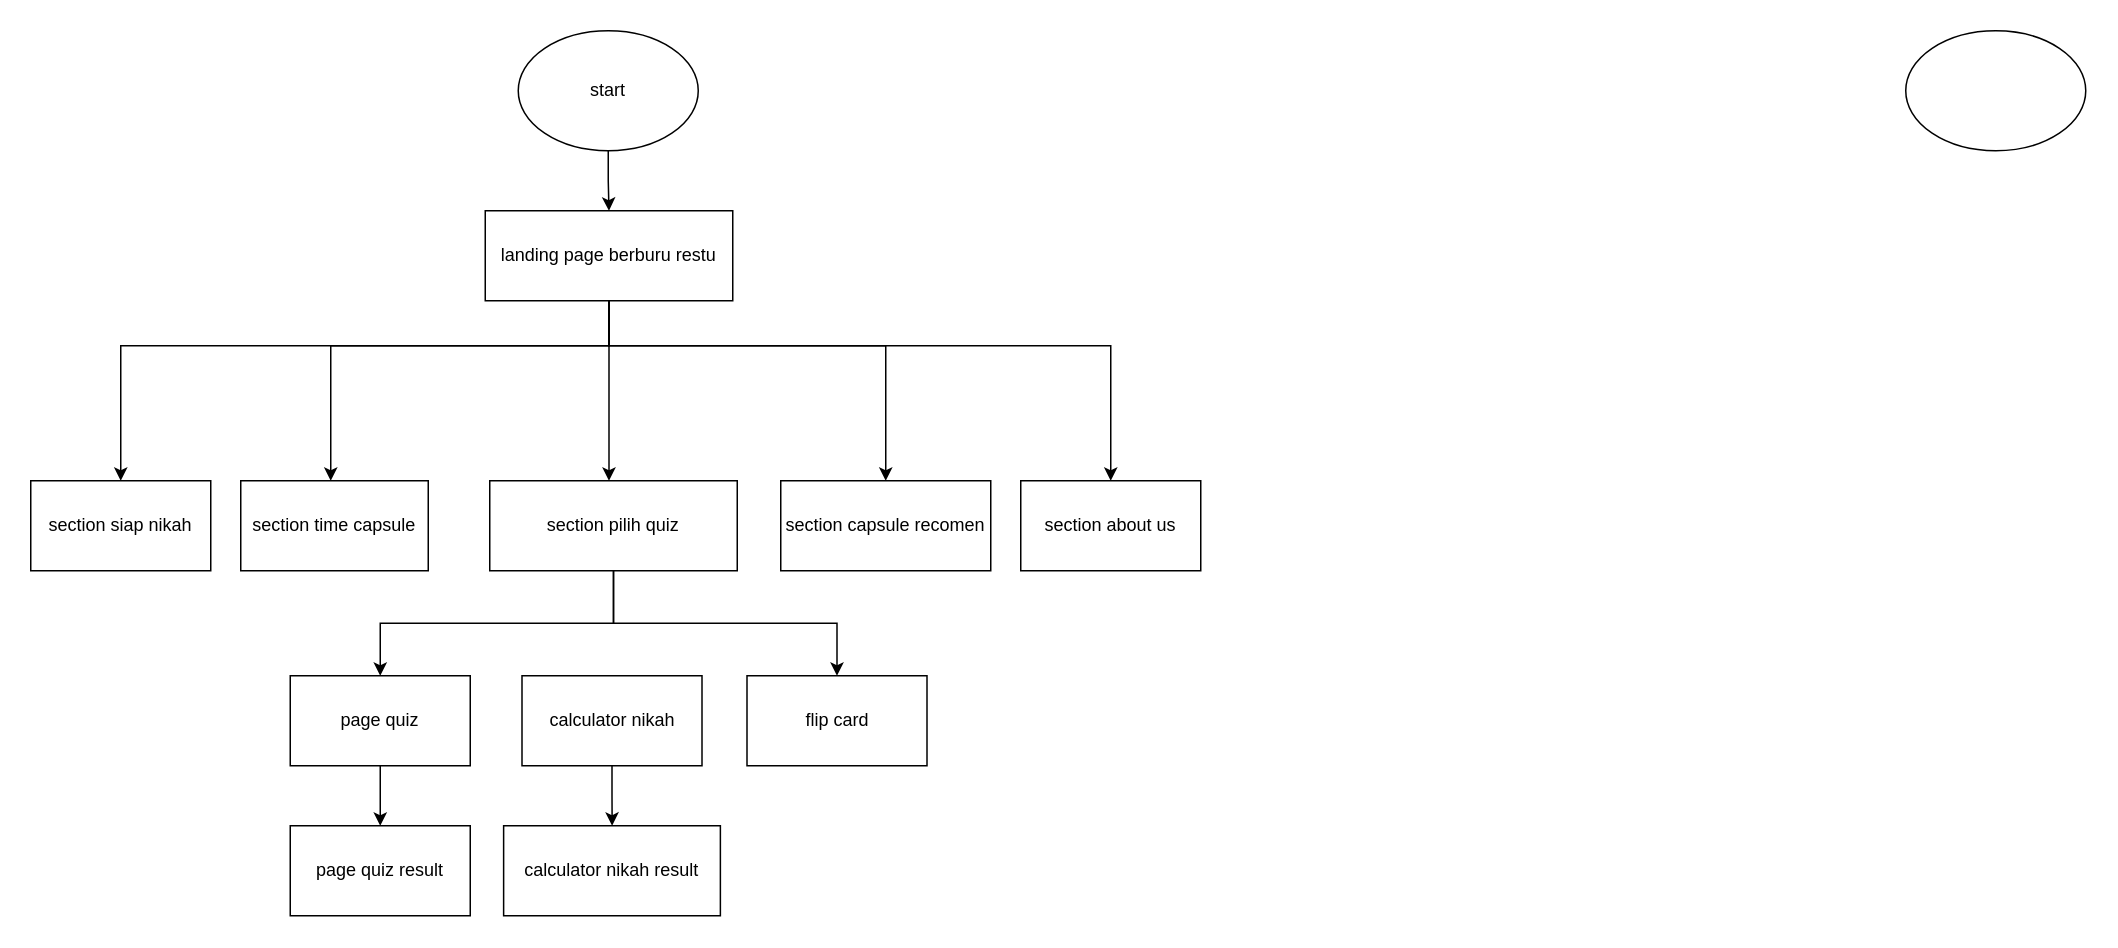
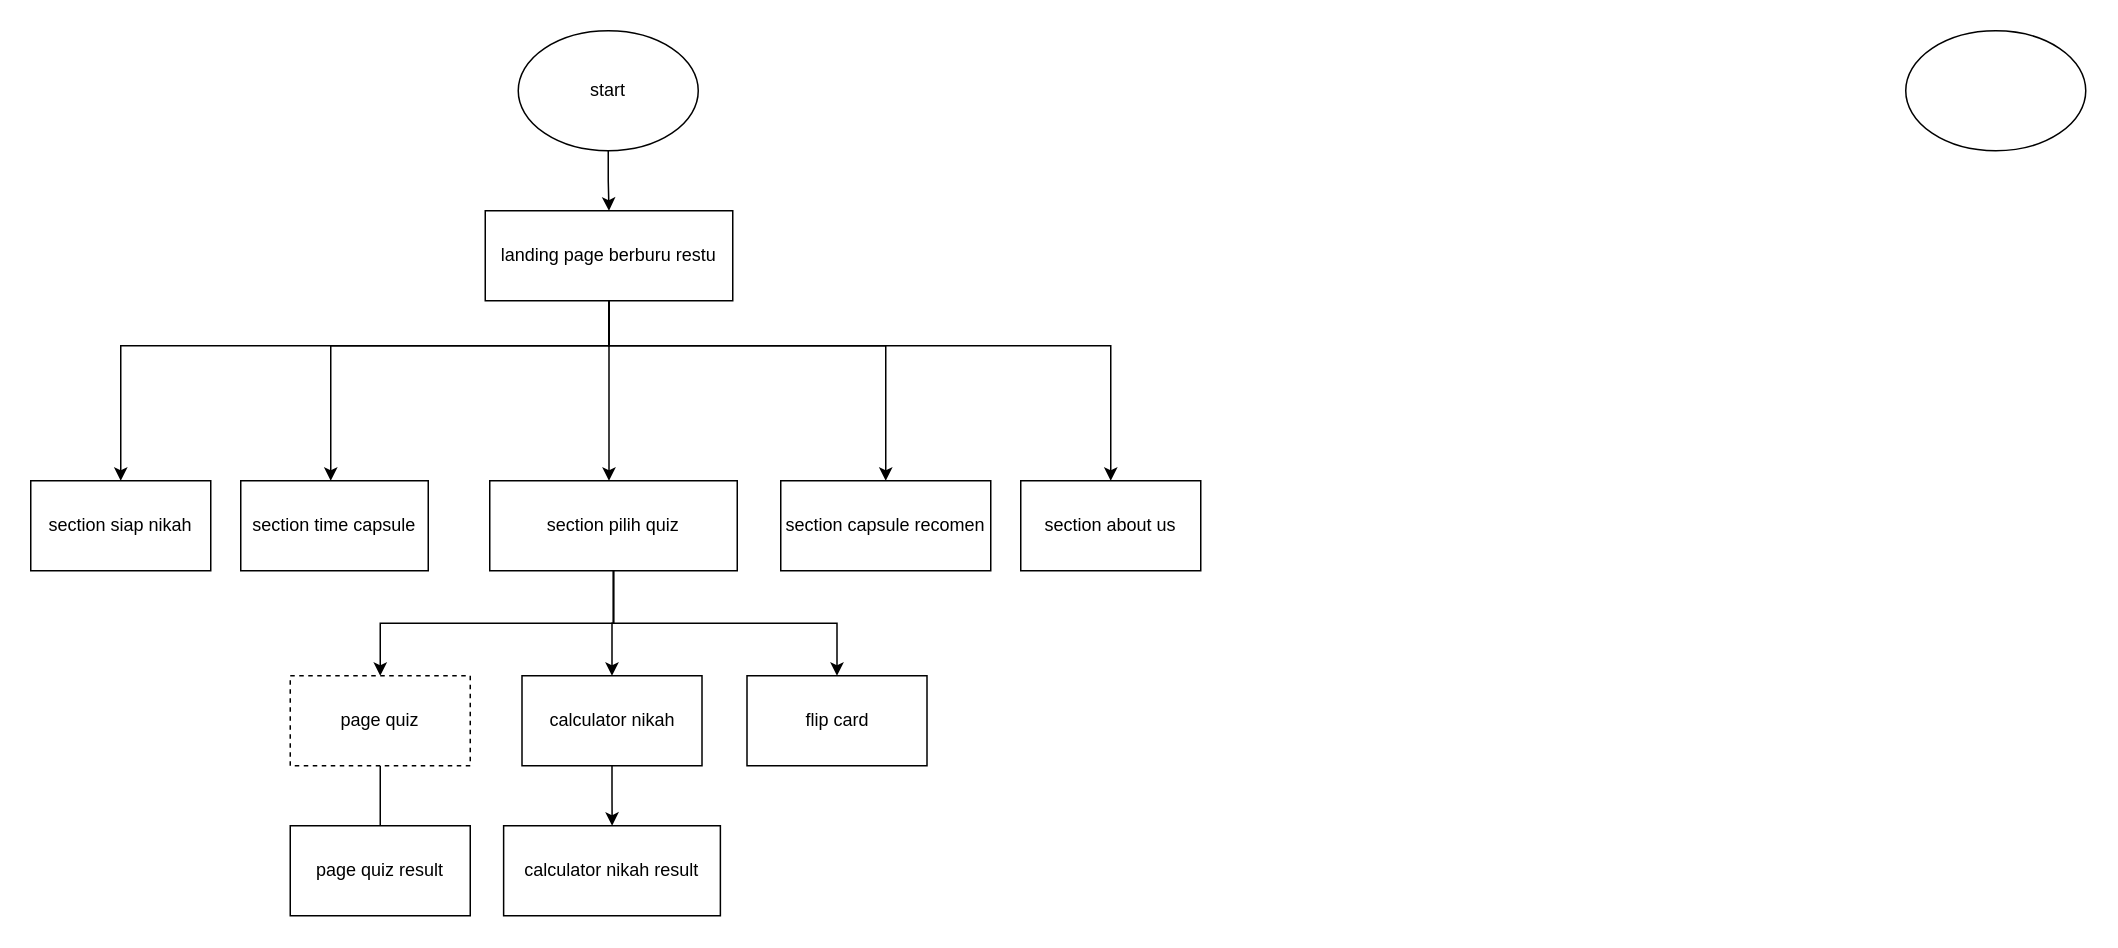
+ <mxCell id="10" style="edgeStyle=orthogonalEdgeStyle;rounded=0;orthogonalLoop=1;jettySize=auto;html=1;exitX=0.5;exitY=1;exitDx=0;exitDy=0;" edge="1" parent="1" source="13" target="15"><mxGeometry relative="1" as="geometry" /></mxCell>
- <mxCell id="18" value="page quiz" style="whiteSpace=wrap;html=1;rounded=0;" vertex="1" parent="1"><mxGeometry x="193" y="450" width="120" height="60" as="geometry" /></mxCell>
+ <mxCell id="18" value="page quiz" style="whiteSpace=wrap;html=1;rounded=0;dashed=1;" vertex="1" parent="1"><mxGeometry x="193" y="450" width="120" height="60" as="geometry" /></mxCell>
- <mxCell id="17" value="" style="edgeStyle=orthogonalEdgeStyle;rounded=0;orthogonalLoop=1;jettySize=auto;html=1;" edge="1" parent="1" source="18" target="24"><mxGeometry relative="1" as="geometry" /></mxCell>
+ <mxCell id="17" value="" style="edgeStyle=orthogonalEdgeStyle;rounded=0;orthogonalLoop=1;jettySize=auto;html=1;endArrow=none;" edge="1" parent="1" source="18" target="24"><mxGeometry relative="1" as="geometry" /></mxCell>
